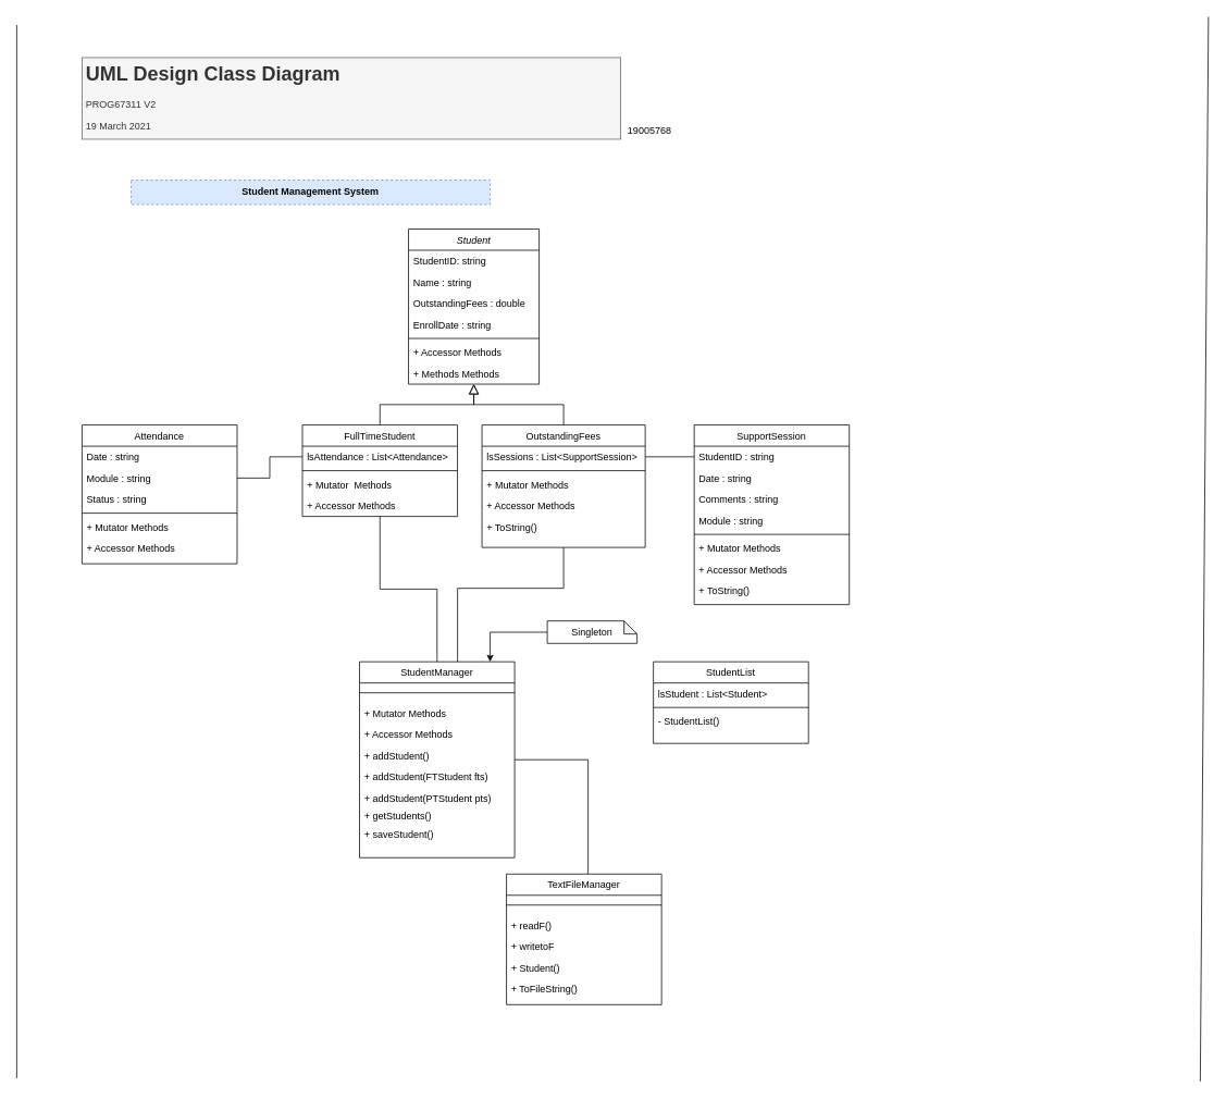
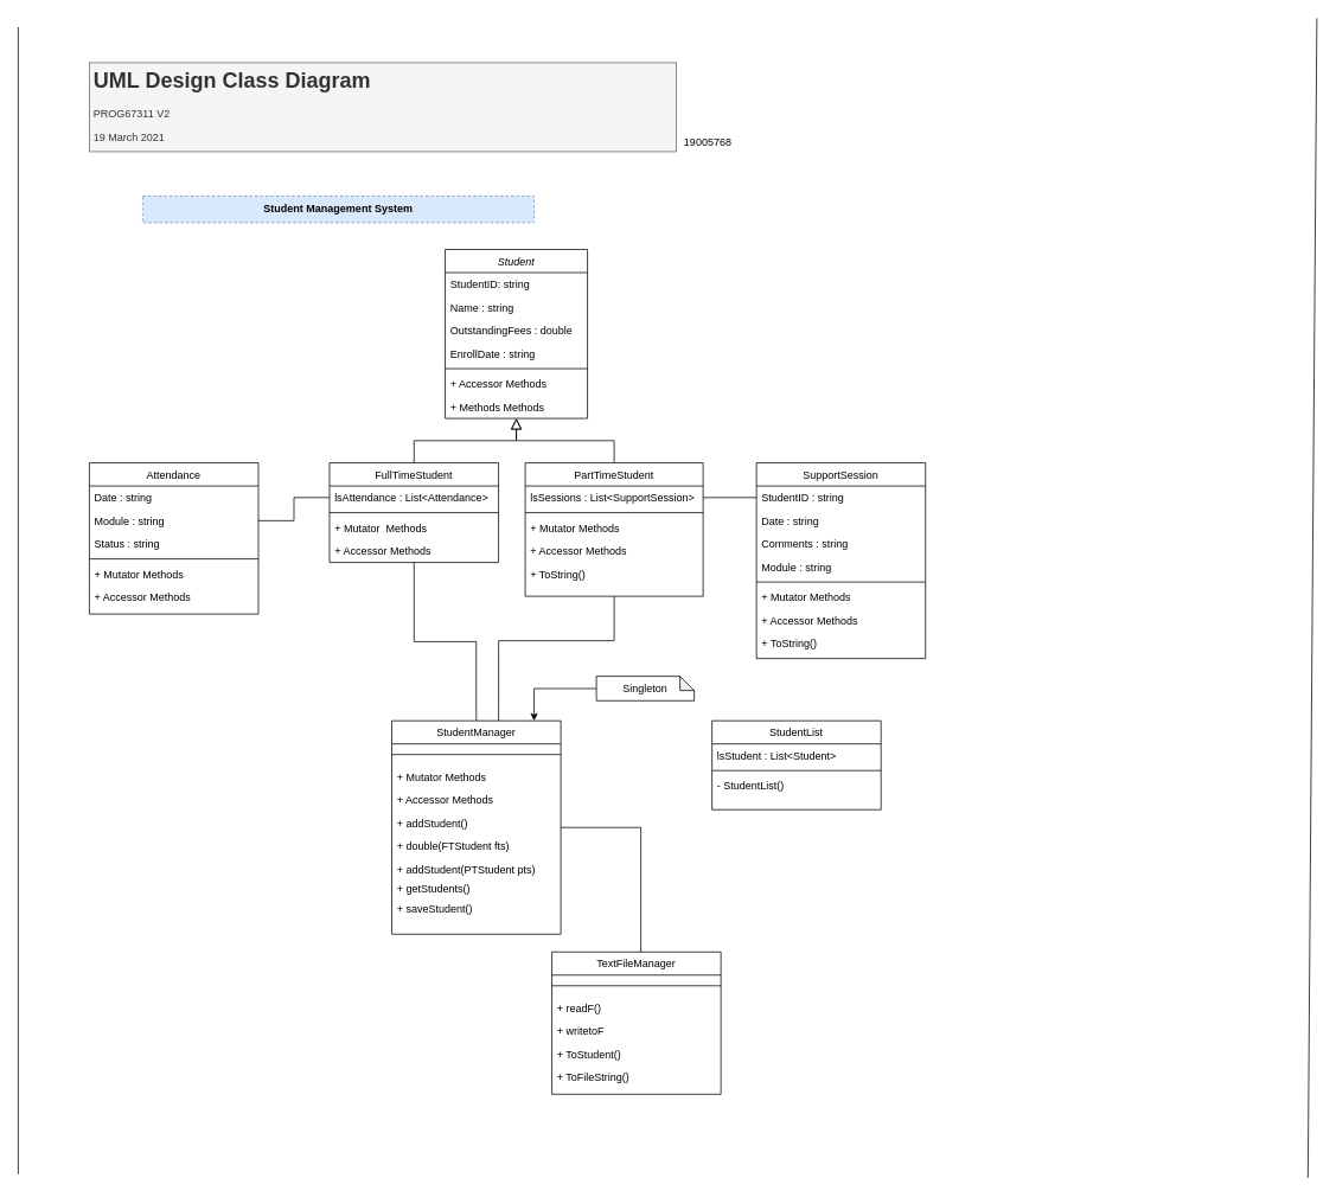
- <mxCell id="19" value="OutstandingFees" style="swimlane;fontStyle=0;align=center;verticalAlign=top;childLayout=stackLayout;horizontal=1;startSize=26;horizontalStack=0;resizeParent=1;resizeLast=0;collapsible=1;marginBottom=0;rounded=0;shadow=0;strokeWidth=1;" parent="1" vertex="1"><mxGeometry x="590" y="520" width="200" height="150" as="geometry"><mxRectangle x="340" y="380" width="170" height="26" as="alternateBounds" /></mxGeometry></mxCell>
+ <mxCell id="19" value="PartTimeStudent" style="swimlane;fontStyle=0;align=center;verticalAlign=top;childLayout=stackLayout;horizontal=1;startSize=26;horizontalStack=0;resizeParent=1;resizeLast=0;collapsible=1;marginBottom=0;rounded=0;shadow=0;strokeWidth=1;" parent="1" vertex="1"><mxGeometry x="590" y="520" width="200" height="150" as="geometry"><mxRectangle x="340" y="380" width="170" height="26" as="alternateBounds" /></mxGeometry></mxCell>
- <mxCell id="44" value="+ addStudent(FTStudent fts)" style="text;align=left;verticalAlign=top;spacingLeft=4;spacingRight=4;overflow=hidden;rotatable=0;points=[[0,0.5],[1,0.5]];portConstraint=eastwest;" vertex="1" parent="39"><mxGeometry y="128" width="190" height="26" as="geometry" /></mxCell>
+ <mxCell id="44" value="+ double(FTStudent fts)" style="text;align=left;verticalAlign=top;spacingLeft=4;spacingRight=4;overflow=hidden;rotatable=0;points=[[0,0.5],[1,0.5]];portConstraint=eastwest;" vertex="1" parent="39"><mxGeometry y="128" width="190" height="26" as="geometry" /></mxCell>
- <mxCell id="59" value="+ Student()" style="text;align=left;verticalAlign=top;spacingLeft=4;spacingRight=4;overflow=hidden;rotatable=0;points=[[0,0.5],[1,0.5]];portConstraint=eastwest;" vertex="1" parent="55"><mxGeometry y="102" width="190" height="26" as="geometry" /></mxCell>
+ <mxCell id="59" value="+ ToStudent()" style="text;align=left;verticalAlign=top;spacingLeft=4;spacingRight=4;overflow=hidden;rotatable=0;points=[[0,0.5],[1,0.5]];portConstraint=eastwest;" vertex="1" parent="55"><mxGeometry y="102" width="190" height="26" as="geometry" /></mxCell>
